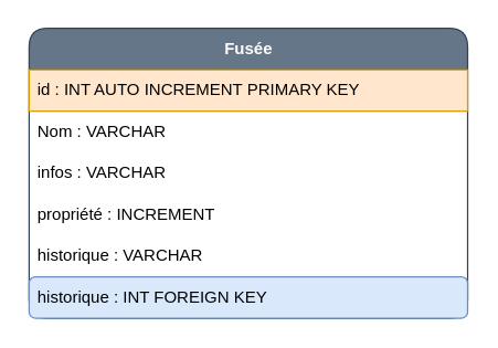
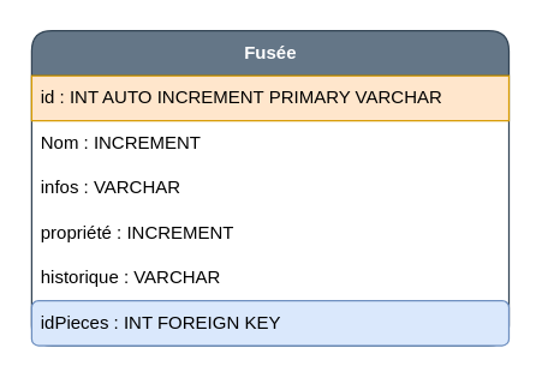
- <mxCell id="3" value="id : INT AUTO INCREMENT PRIMARY KEY" style="text;strokeColor=#d79b00;fillColor=#ffe6cc;align=left;verticalAlign=middle;spacingLeft=4;spacingRight=4;overflow=hidden;points=[[0,0.5],[1,0.5]];portConstraint=eastwest;rotatable=0;whiteSpace=wrap;html=1;" vertex="1" parent="2"><mxGeometry y="30" width="317.87" height="30" as="geometry" /></mxCell>
+ <mxCell id="3" value="id : INT AUTO INCREMENT PRIMARY VARCHAR" style="text;strokeColor=#d79b00;fillColor=#ffe6cc;align=left;verticalAlign=middle;spacingLeft=4;spacingRight=4;overflow=hidden;points=[[0,0.5],[1,0.5]];portConstraint=eastwest;rotatable=0;whiteSpace=wrap;html=1;" vertex="1" parent="2"><mxGeometry y="30" width="317.87" height="30" as="geometry" /></mxCell>
- <mxCell id="4" value="Nom : VARCHAR" style="text;strokeColor=none;fillColor=none;align=left;verticalAlign=middle;spacingLeft=4;spacingRight=4;overflow=hidden;points=[[0,0.5],[1,0.5]];portConstraint=eastwest;rotatable=0;whiteSpace=wrap;html=1;" vertex="1" parent="2"><mxGeometry y="60" width="317.87" height="30" as="geometry" /></mxCell>
+ <mxCell id="4" value="Nom : INCREMENT" style="text;strokeColor=none;fillColor=none;align=left;verticalAlign=middle;spacingLeft=4;spacingRight=4;overflow=hidden;points=[[0,0.5],[1,0.5]];portConstraint=eastwest;rotatable=0;whiteSpace=wrap;html=1;" vertex="1" parent="2"><mxGeometry y="60" width="317.87" height="30" as="geometry" /></mxCell>
- <mxCell id="8" value="historique : INT FOREIGN KEY" style="text;strokeColor=#6c8ebf;fillColor=#dae8fc;align=left;verticalAlign=middle;spacingLeft=4;spacingRight=4;overflow=hidden;points=[[0,0.5],[1,0.5]];portConstraint=eastwest;rotatable=0;whiteSpace=wrap;html=1;rounded=1;" vertex="1" parent="2"><mxGeometry y="180" width="317.87" height="30" as="geometry" /></mxCell>
+ <mxCell id="8" value="idPieces : INT FOREIGN KEY" style="text;strokeColor=#6c8ebf;fillColor=#dae8fc;align=left;verticalAlign=middle;spacingLeft=4;spacingRight=4;overflow=hidden;points=[[0,0.5],[1,0.5]];portConstraint=eastwest;rotatable=0;whiteSpace=wrap;html=1;rounded=1;" vertex="1" parent="2"><mxGeometry y="180" width="317.87" height="30" as="geometry" /></mxCell>
